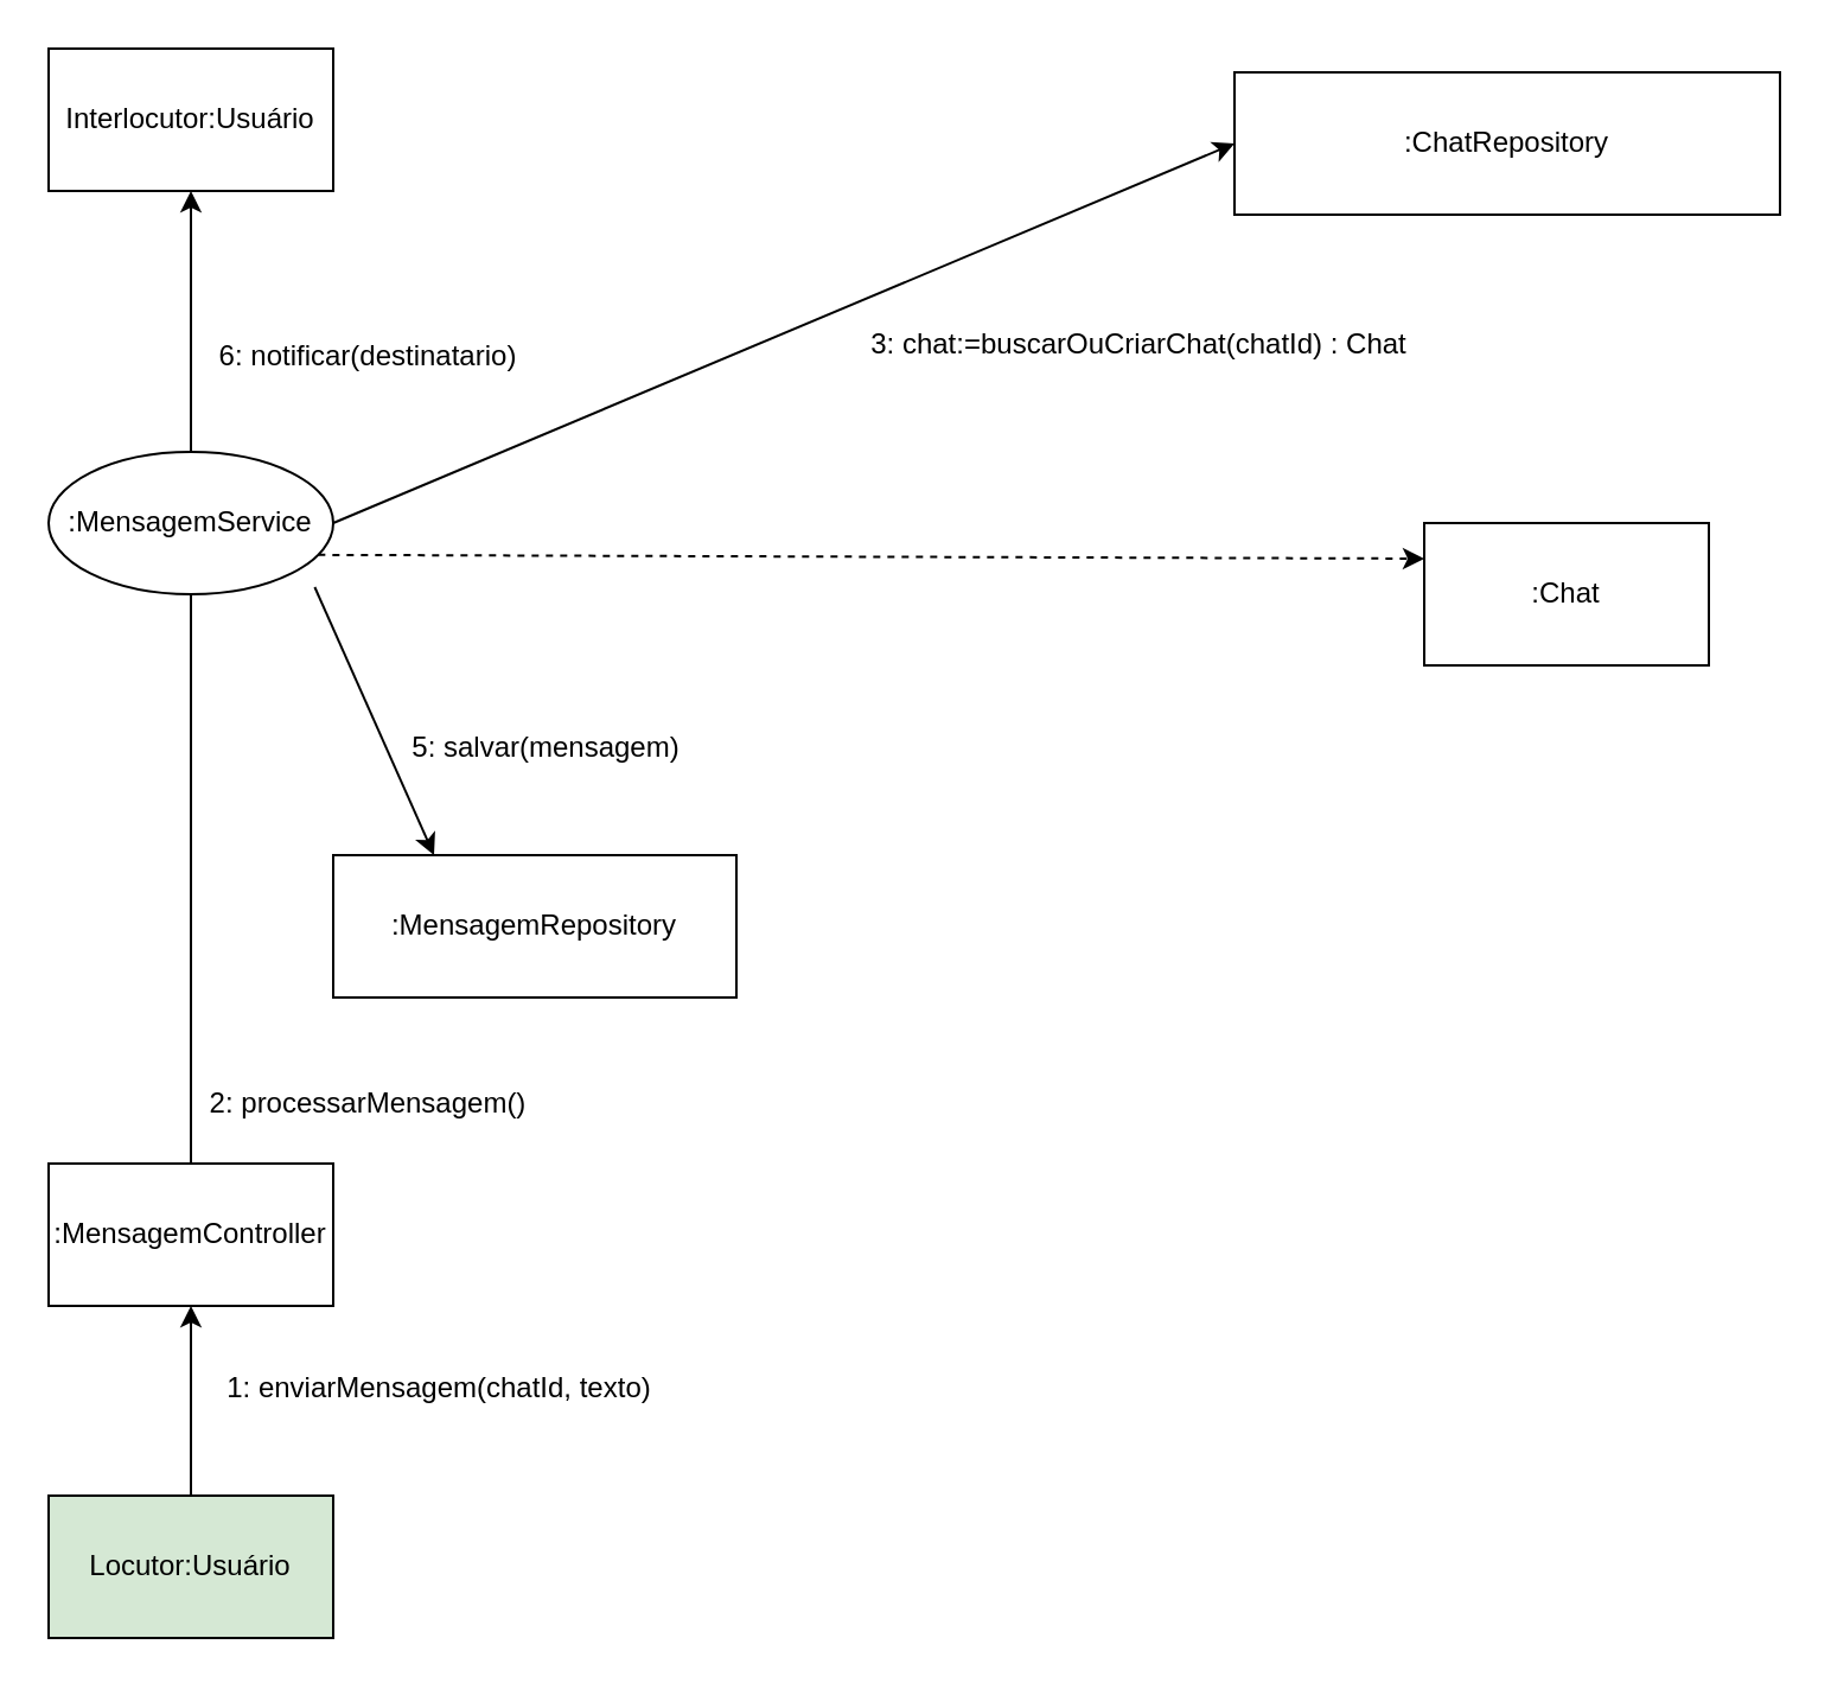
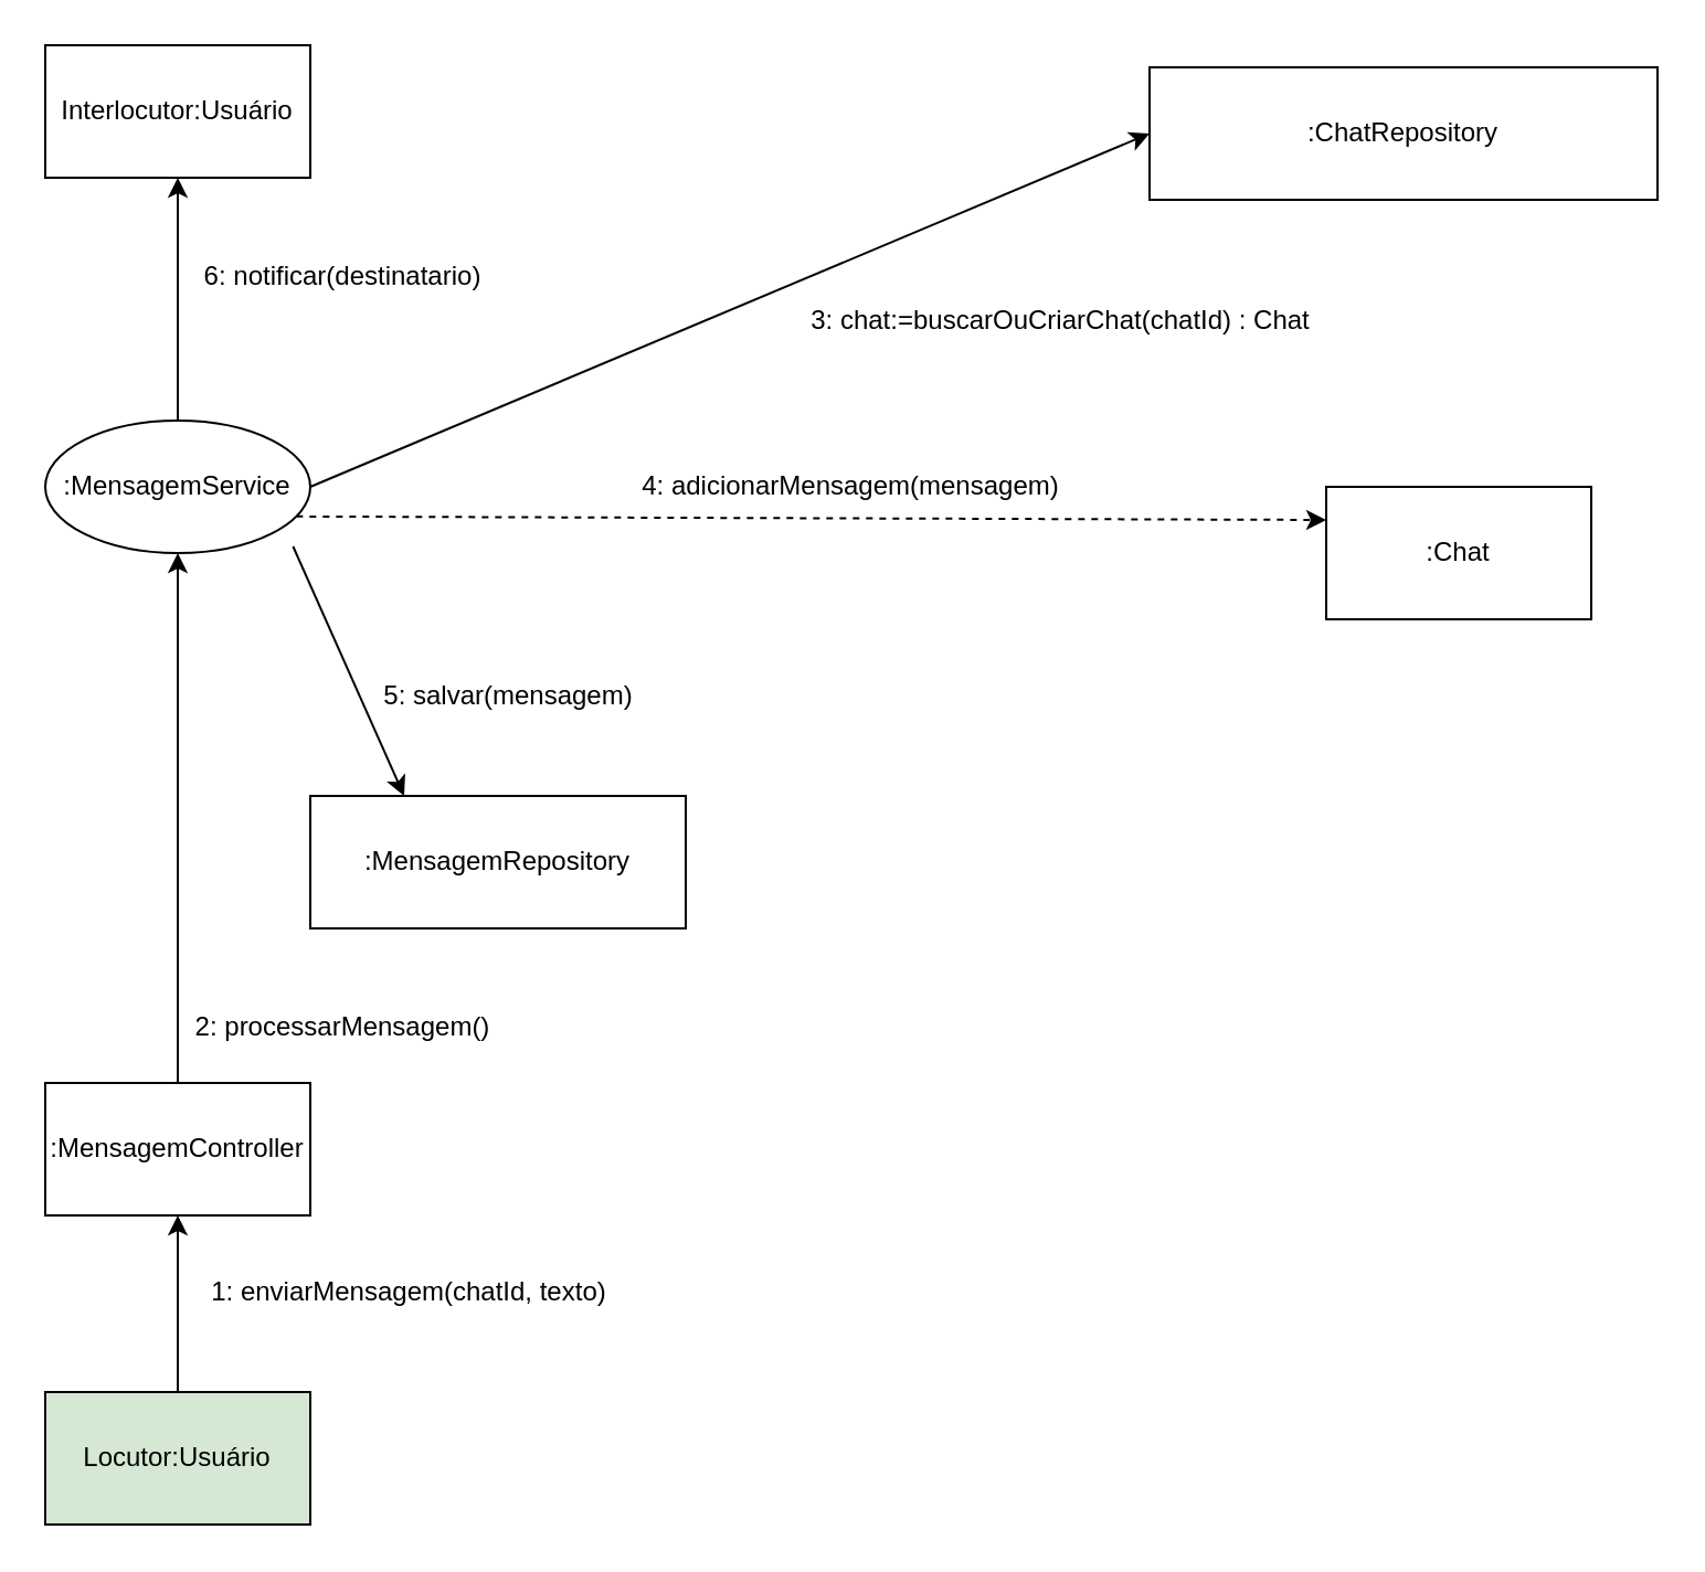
- <mxCell id="19" value="6: notificar(destinatario)" style="text;html=1;align=center;verticalAlign=middle;whiteSpace=wrap;rounded=0;" vertex="1" parent="1"><mxGeometry x="70" y="135" width="170" height="30" as="geometry" /></mxCell>
+ <mxCell id="19" value="6: notificar(destinatario)" style="text;html=1;align=center;verticalAlign=middle;whiteSpace=wrap;rounded=0;" vertex="1" parent="1"><mxGeometry x="70" y="110" width="170" height="30" as="geometry" /></mxCell>
+ <mxCell id="15" value="4: adicionarMensagem(mensagem)" style="text;html=1;align=center;verticalAlign=middle;whiteSpace=wrap;rounded=0;" vertex="1" parent="1"><mxGeometry x="260" y="205" width="250" height="30" as="geometry" /></mxCell>
- <mxCell id="5" value="" style="endArrow=none;html=1;rounded=0;exitX=0.5;exitY=0;exitDx=0;exitDy=0;entryX=0.5;entryY=1;entryDx=0;entryDy=0;" edge="1" parent="1" source="20" target="3"><mxGeometry width="50" height="50" relative="1" as="geometry"><mxPoint x="255" y="168.02" as="sourcePoint" /><mxPoint x="170" y="280" as="targetPoint" /></mxGeometry></mxCell>
+ <mxCell id="5" value="" style="endArrow=classic;html=1;rounded=0;exitX=0.5;exitY=0;exitDx=0;exitDy=0;entryX=0.5;entryY=1;entryDx=0;entryDy=0;" edge="1" parent="1" source="20" target="3"><mxGeometry width="50" height="50" relative="1" as="geometry"><mxPoint x="255" y="168.02" as="sourcePoint" /><mxPoint x="170" y="280" as="targetPoint" /></mxGeometry></mxCell>
